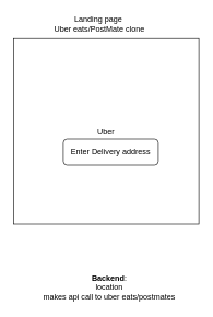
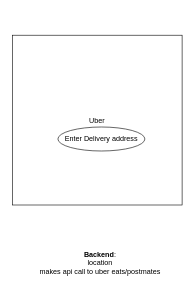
- <mxCell id="3" value="Landing page&amp;nbsp;&lt;br&gt;Uber eats/PostMate clone" style="text;html=1;align=center;verticalAlign=middle;resizable=0;points=[];autosize=1;strokeColor=none;fillColor=none;" vertex="1" parent="1"><mxGeometry x="77" y="20" width="148" height="32" as="geometry" /></mxCell>
- <mxCell id="4" value="Enter Delivery address" style="whiteSpace=wrap;html=1;align=center;newEdgeStyle={&quot;edgeStyle&quot;:&quot;entityRelationEdgeStyle&quot;,&quot;startArrow&quot;:&quot;none&quot;,&quot;endArrow&quot;:&quot;none&quot;,&quot;segment&quot;:10,&quot;curved&quot;:1};treeFolding=1;treeMoving=1;rounded=1;" vertex="1" parent="1"><mxGeometry x="96" y="211" width="145" height="40" as="geometry" /></mxCell>
+ <mxCell id="4" value="Enter Delivery address" style="ellipse;whiteSpace=wrap;html=1;align=center;newEdgeStyle={&quot;edgeStyle&quot;:&quot;entityRelationEdgeStyle&quot;,&quot;startArrow&quot;:&quot;none&quot;,&quot;endArrow&quot;:&quot;none&quot;,&quot;segment&quot;:10,&quot;curved&quot;:1};treeFolding=1;treeMoving=1;" vertex="1" parent="1"><mxGeometry x="96" y="211" width="145" height="40" as="geometry" /></mxCell>
